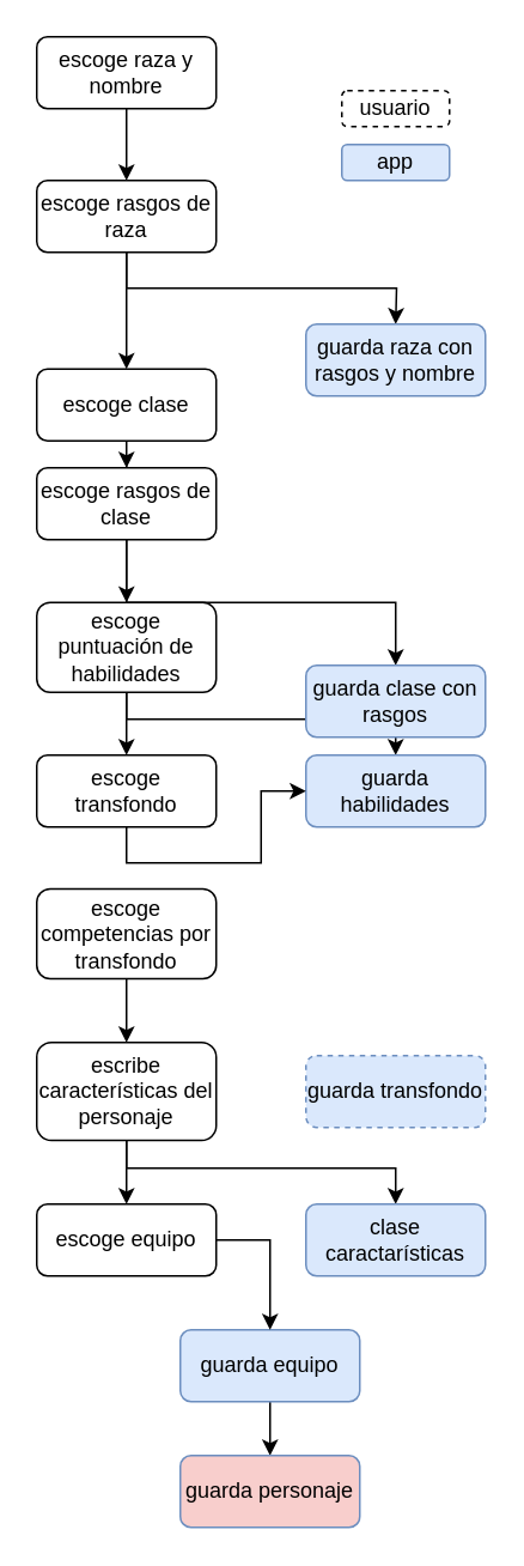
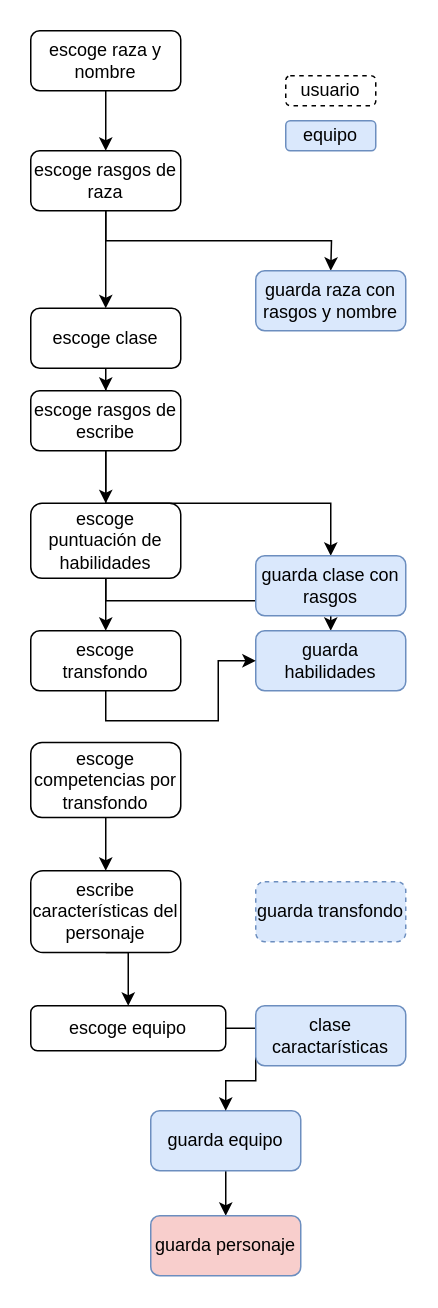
- <mxCell id="21" value="app" style="rounded=1;whiteSpace=wrap;html=1;fillColor=#dae8fc;strokeColor=#6c8ebf;" parent="1" vertex="1"><mxGeometry x="190" y="80" width="60" height="20" as="geometry" /></mxCell>
+ <mxCell id="21" value="equipo" style="rounded=1;whiteSpace=wrap;html=1;fillColor=#dae8fc;strokeColor=#6c8ebf;" parent="1" vertex="1"><mxGeometry x="190" y="80" width="60" height="20" as="geometry" /></mxCell>
- <mxCell id="11" value="escoge rasgos de clase" style="rounded=1;whiteSpace=wrap;html=1;" parent="1" vertex="1"><mxGeometry x="20" y="260" width="100" height="40" as="geometry" /></mxCell>
+ <mxCell id="11" value="escoge rasgos de escribe" style="rounded=1;whiteSpace=wrap;html=1;" parent="1" vertex="1"><mxGeometry x="20" y="260" width="100" height="40" as="geometry" /></mxCell>
- <mxCell id="27" style="edgeStyle=orthogonalEdgeStyle;rounded=0;orthogonalLoop=1;jettySize=auto;html=1;exitX=0.5;exitY=1;exitDx=0;exitDy=0;" parent="1" source="29" target="33" edge="1"><mxGeometry relative="1" as="geometry"><Array as="points"><mxPoint x="70" y="650" /><mxPoint x="220" y="650" /></Array></mxGeometry></mxCell>
- <mxCell id="31" value="escoge equipo" style="rounded=1;whiteSpace=wrap;html=1;" parent="1" vertex="1"><mxGeometry x="20" y="670" width="100" height="40" as="geometry" /></mxCell>
+ <mxCell id="31" value="escoge equipo" style="rounded=1;whiteSpace=wrap;html=1;" parent="1" vertex="1"><mxGeometry x="20" y="670" width="130" height="30" as="geometry" /></mxCell>
